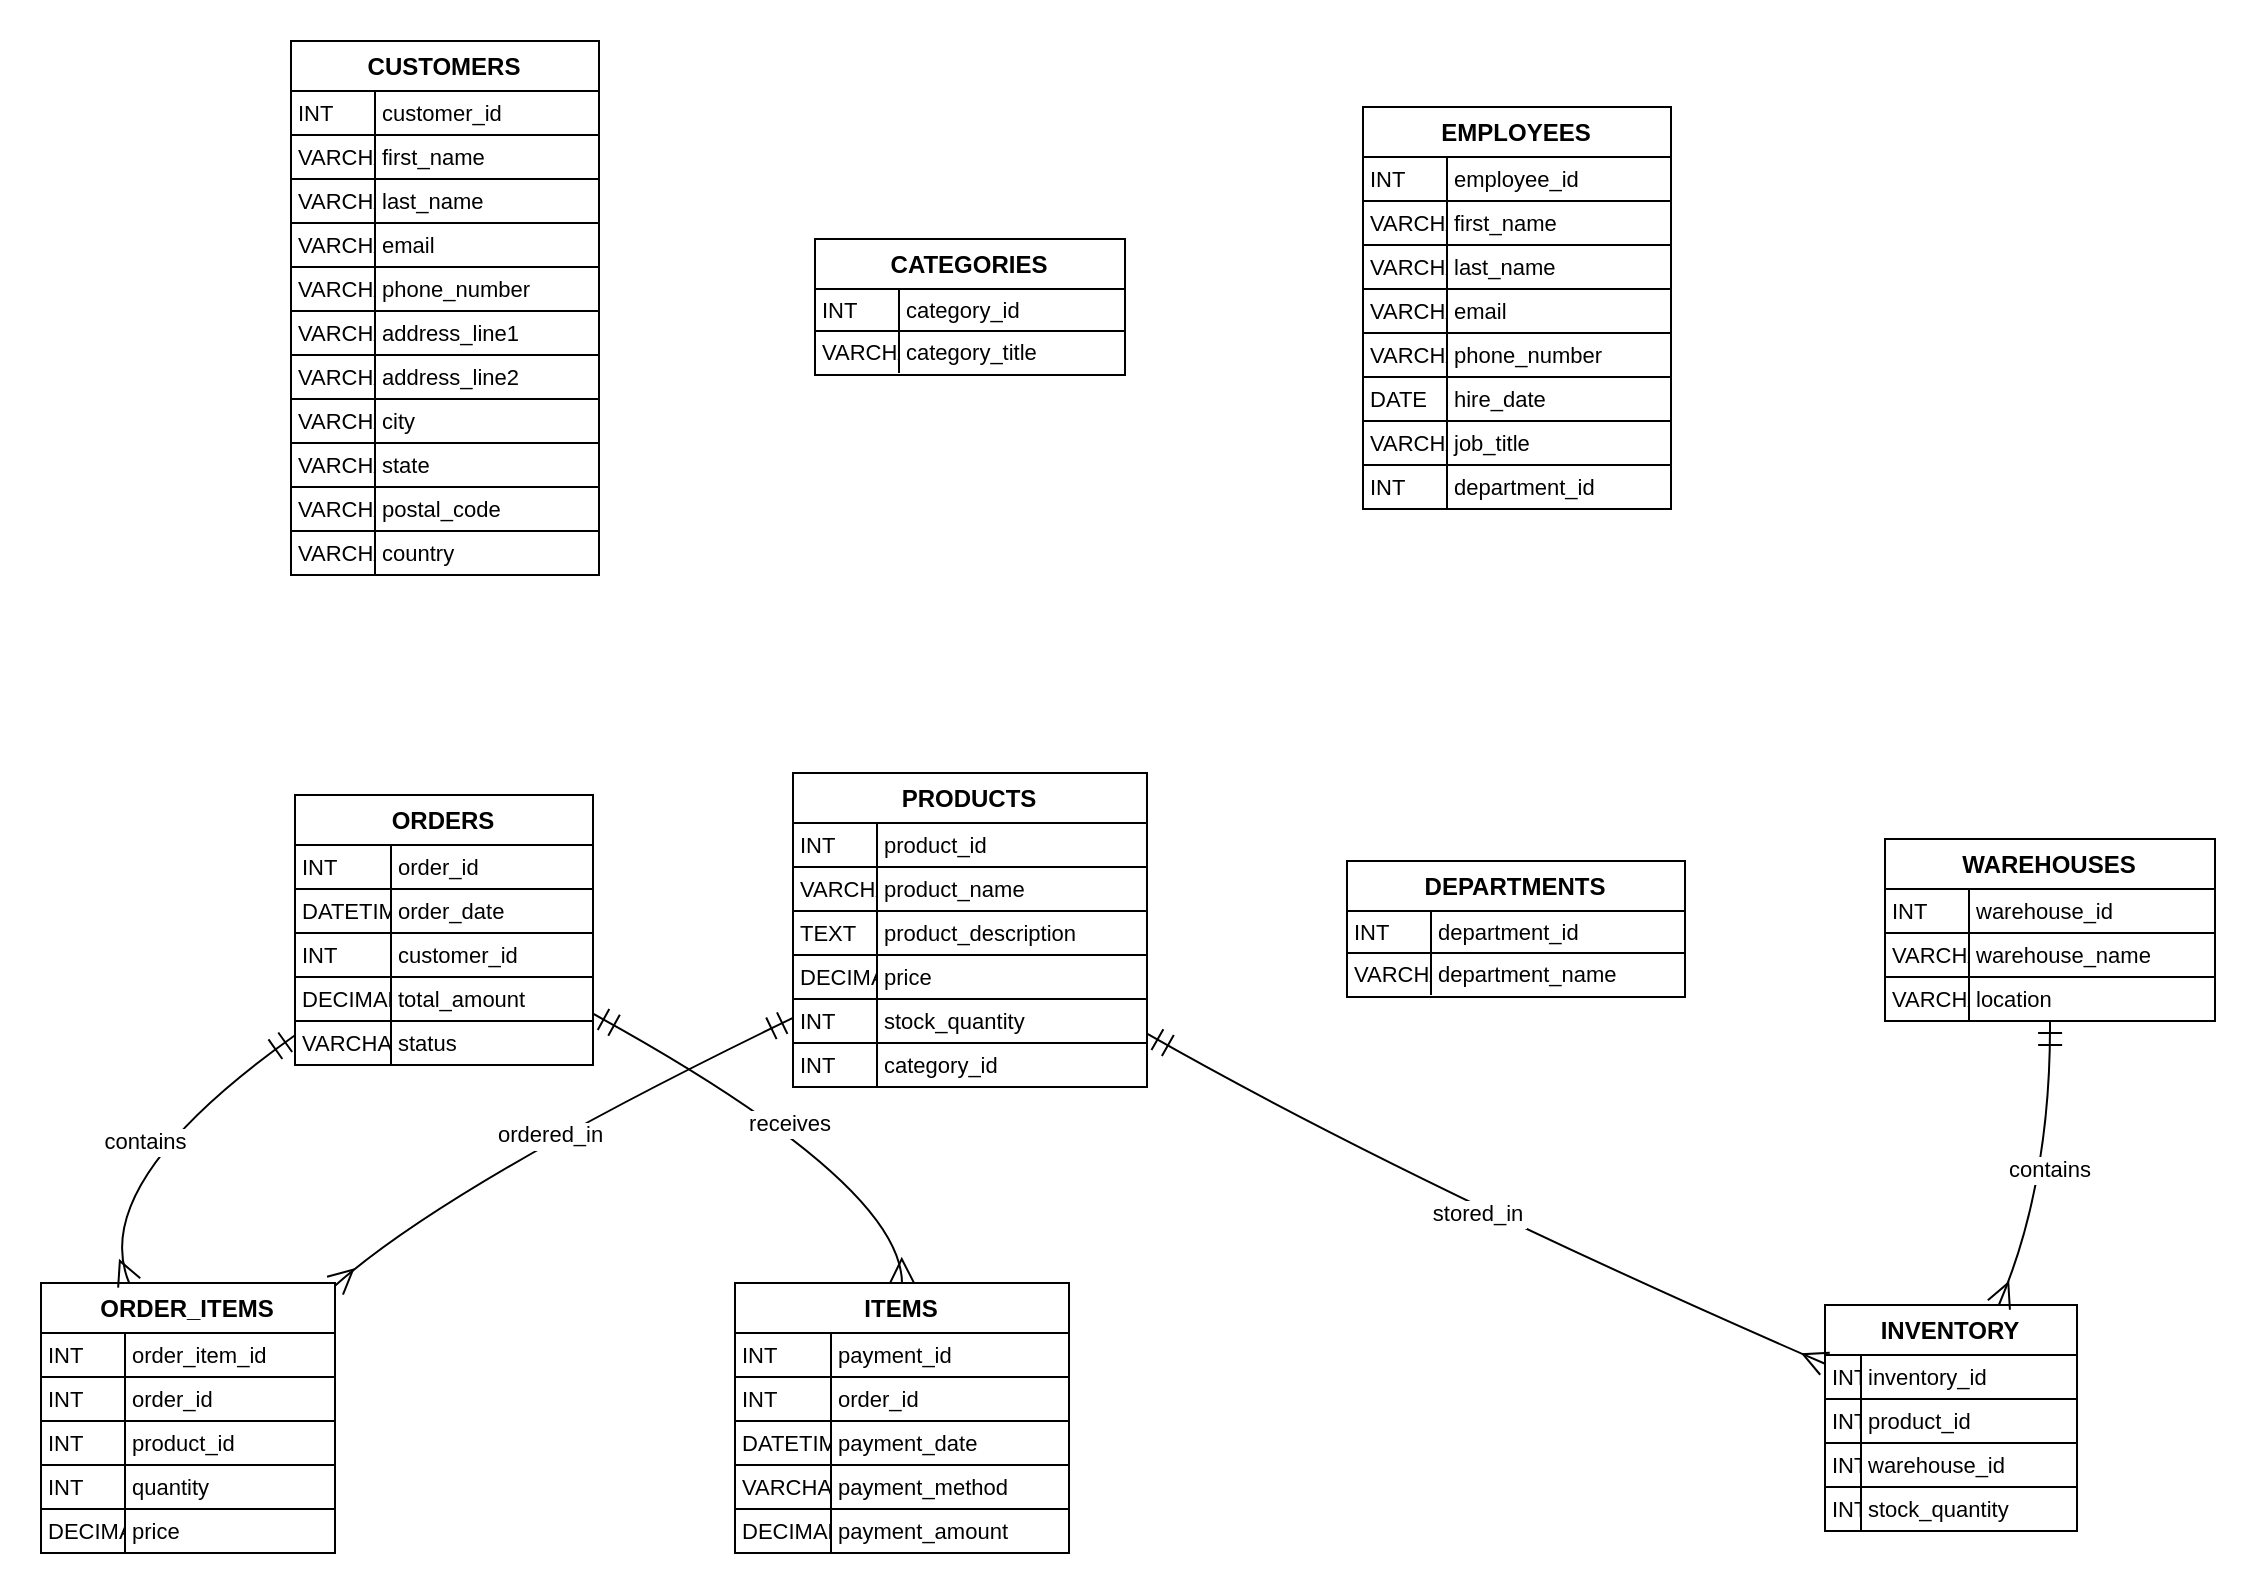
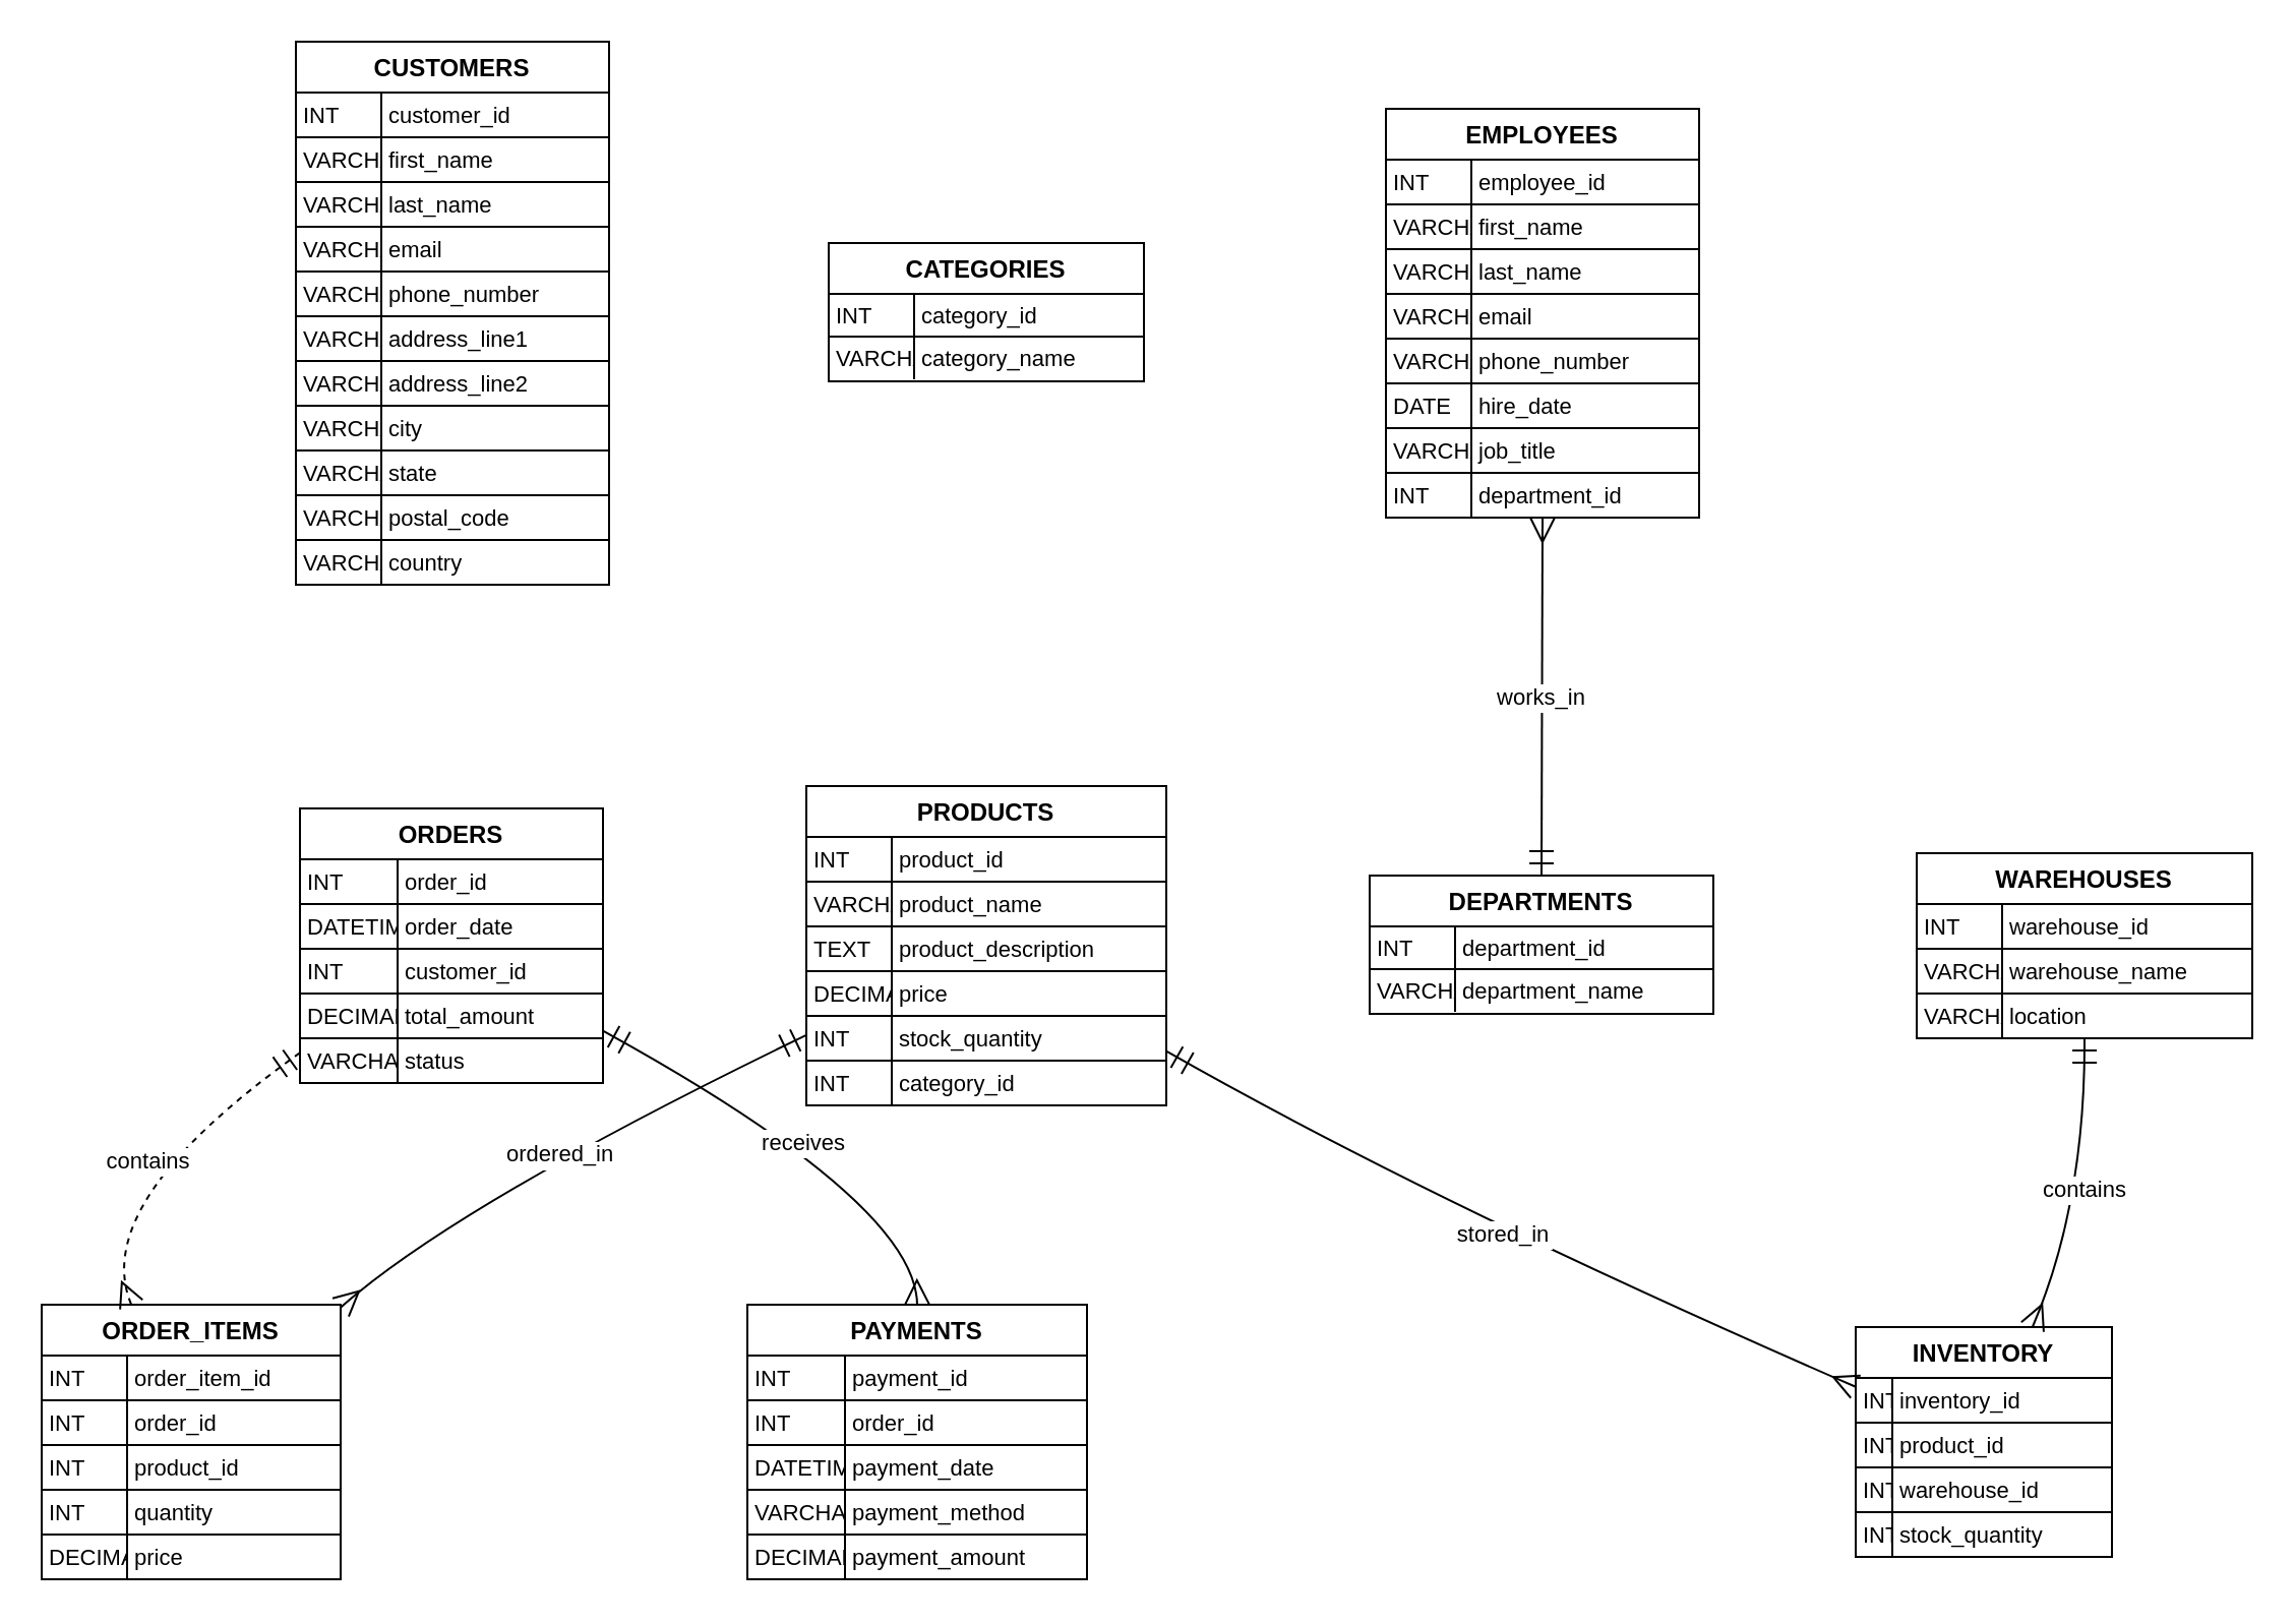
- <mxCell id="93" value="category_title" style="shape=partialRectangle;connectable=0;fillColor=none;top=0;left=0;bottom=0;right=0;align=left;spacingLeft=2;overflow=hidden;fontSize=11;" vertex="1" parent="91"><mxGeometry x="42" width="113" height="21" as="geometry"><mxRectangle width="113" height="21" as="alternateBounds" /></mxGeometry></mxCell>
+ <mxCell id="93" value="category_name" style="shape=partialRectangle;connectable=0;fillColor=none;top=0;left=0;bottom=0;right=0;align=left;spacingLeft=2;overflow=hidden;fontSize=11;" vertex="1" parent="91"><mxGeometry x="42" width="113" height="21" as="geometry"><mxRectangle width="113" height="21" as="alternateBounds" /></mxGeometry></mxCell>
+ <mxCell id="168" value="works_in" style="curved=1;startArrow=ERmany;startSize=10;;endArrow=ERmandOne;endSize=10;;exitX=0.5;exitY=1;entryX=0.5;entryY=-0.01;rounded=0;" edge="1" parent="1" source="110" target="135"><mxGeometry relative="1" as="geometry"><Array as="points" /></mxGeometry></mxCell>
- <mxCell id="165" value="contains" style="curved=1;startArrow=ERmandOne;startSize=10;;endArrow=ERmany;endSize=10;;exitX=0;exitY=0.89;entryX=0.3;entryY=0;rounded=0;" edge="1" parent="1" source="55" target="71"><mxGeometry relative="1" as="geometry"><Array as="points"><mxPoint x="43" y="591" /></Array></mxGeometry></mxCell>
+ <mxCell id="165" value="contains" style="curved=1;startArrow=ERmandOne;startSize=10;endArrow=ERmany;endSize=10;exitX=0;exitY=0.89;entryX=0.3;entryY=0;rounded=0;dashed=1;" edge="1" parent="1" source="55" target="71"><mxGeometry relative="1" as="geometry"><Array as="points"><mxPoint x="43" y="591" /></Array></mxGeometry></mxCell>
- <mxCell id="94" value="ITEMS" style="shape=table;startSize=25;container=1;collapsible=0;childLayout=tableLayout;fixedRows=1;rowLines=1;fontStyle=1;align=center;resizeLast=1;" vertex="1" parent="1"><mxGeometry x="367" y="641" width="167" height="135" as="geometry" /></mxCell>
+ <mxCell id="94" value="PAYMENTS" style="shape=table;startSize=25;container=1;collapsible=0;childLayout=tableLayout;fixedRows=1;rowLines=1;fontStyle=1;align=center;resizeLast=1;" vertex="1" parent="1"><mxGeometry x="367" y="641" width="167" height="135" as="geometry" /></mxCell>
